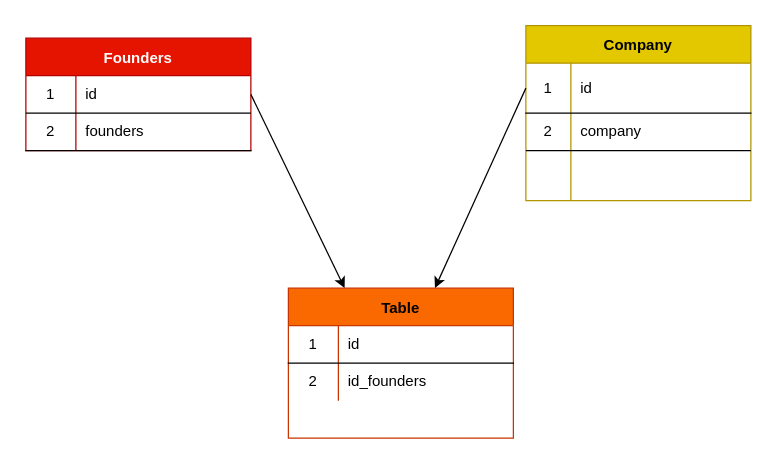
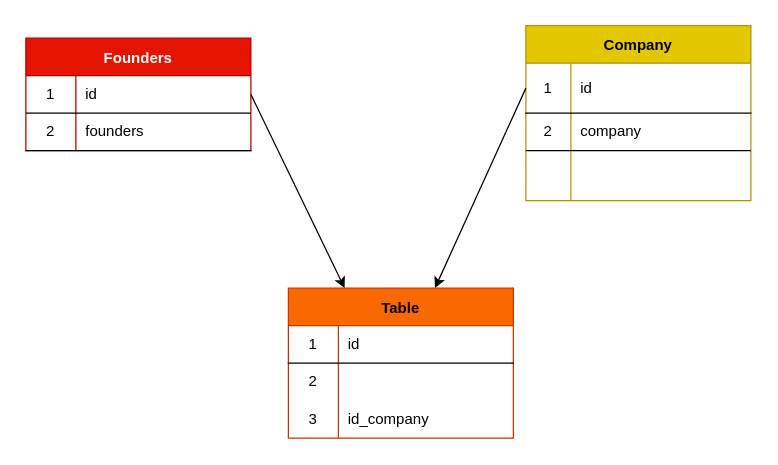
- <mxCell id="27" value="id_founders" style="shape=partialRectangle;html=1;whiteSpace=wrap;connectable=0;fillColor=none;top=0;left=0;bottom=0;right=0;align=left;spacingLeft=6;overflow=hidden;pointerEvents=1;" parent="25" vertex="1"><mxGeometry x="40" width="140" height="30" as="geometry"><mxRectangle width="140" height="30" as="alternateBounds" /></mxGeometry></mxCell>
+ <mxCell id="29" value="3" style="shape=partialRectangle;html=1;whiteSpace=wrap;connectable=0;fillColor=none;top=0;left=0;bottom=0;right=0;overflow=hidden;pointerEvents=1;" parent="28" vertex="1"><mxGeometry width="40" height="30" as="geometry"><mxRectangle width="40" height="30" as="alternateBounds" /></mxGeometry></mxCell>
+ <mxCell id="30" value="id_company" style="shape=partialRectangle;html=1;whiteSpace=wrap;connectable=0;fillColor=none;top=0;left=0;bottom=0;right=0;align=left;spacingLeft=6;overflow=hidden;pointerEvents=1;" parent="28" vertex="1"><mxGeometry x="40" width="140" height="30" as="geometry"><mxRectangle width="140" height="30" as="alternateBounds" /></mxGeometry></mxCell>
